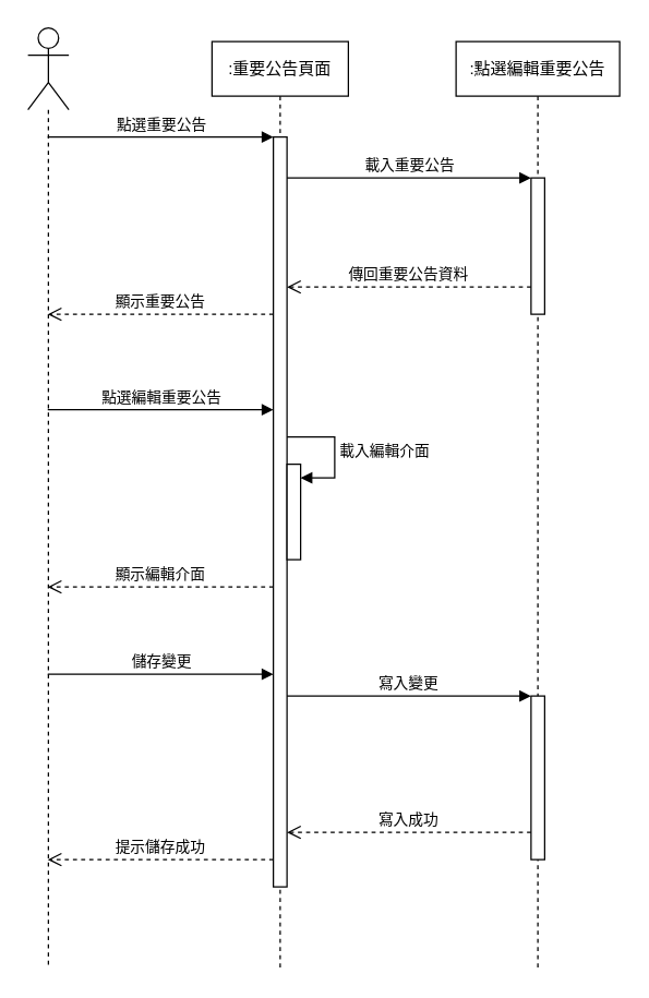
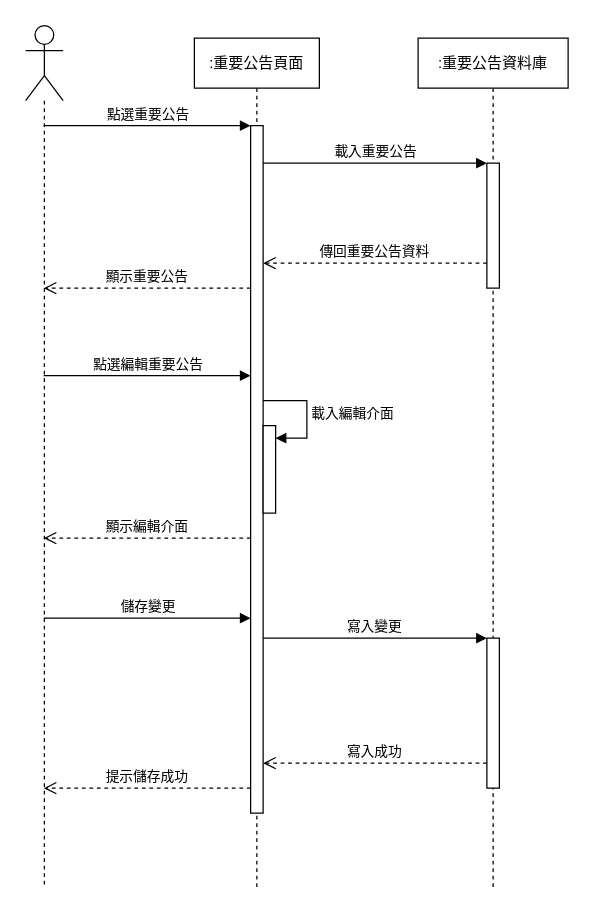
- <mxCell id="8" value=":點選編輯重要公告" style="shape=umlLifeline;perimeter=lifelinePerimeter;whiteSpace=wrap;html=1;container=0;dropTarget=0;collapsible=0;recursiveResize=0;outlineConnect=0;portConstraint=eastwest;newEdgeStyle={&quot;edgeStyle&quot;:&quot;elbowEdgeStyle&quot;,&quot;elbow&quot;:&quot;vertical&quot;,&quot;curved&quot;:0,&quot;rounded&quot;:0};" parent="1" vertex="1"><mxGeometry x="334" y="30" width="120" height="680" as="geometry" /></mxCell>
+ <mxCell id="8" value=":重要公告資料庫" style="shape=umlLifeline;perimeter=lifelinePerimeter;whiteSpace=wrap;html=1;container=0;dropTarget=0;collapsible=0;recursiveResize=0;outlineConnect=0;portConstraint=eastwest;newEdgeStyle={&quot;edgeStyle&quot;:&quot;elbowEdgeStyle&quot;,&quot;elbow&quot;:&quot;vertical&quot;,&quot;curved&quot;:0,&quot;rounded&quot;:0};" parent="1" vertex="1"><mxGeometry x="334" y="30" width="120" height="680" as="geometry" /></mxCell>
